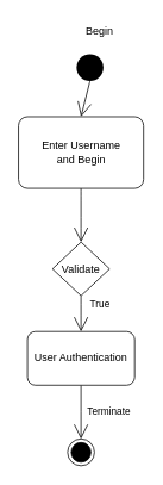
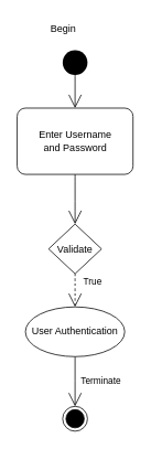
- <mxCell id="4" value="Begin" style="text;strokeColor=none;fillColor=none;html=1;align=center;verticalAlign=middle;whiteSpace=wrap;rounded=0;hachureGap=4;" vertex="1" parent="1"><mxGeometry x="81" y="20" width="60" height="30" as="geometry" /></mxCell>
+ <mxCell id="4" value="Begin" style="text;strokeColor=none;fillColor=none;html=1;align=center;verticalAlign=middle;whiteSpace=wrap;rounded=0;hachureGap=4;" vertex="1" parent="1"><mxGeometry x="46" y="20" width="60" height="30" as="geometry" /></mxCell>
- <mxCell id="3" value="Be" style="ellipse;fillColor=#000000;strokeColor=none;hachureGap=4;" vertex="1" parent="1"><mxGeometry x="85" y="60" width="30" height="30" as="geometry" /></mxCell>
+ <mxCell id="3" value="Be" style="ellipse;fillColor=#000000;strokeColor=none;hachureGap=4;" vertex="1" parent="1"><mxGeometry x="75" y="60" width="30" height="30" as="geometry" /></mxCell>
- <mxCell id="6" value="Enter Username &lt;br&gt;and Begin" style="html=1;dashed=0;rounded=1;absoluteArcSize=1;arcSize=20;verticalAlign=middle;align=center;hachureGap=4;" vertex="1" parent="1"><mxGeometry x="20" y="130" width="140" height="80" as="geometry" /></mxCell>
+ <mxCell id="6" value="Enter Username &lt;br&gt;and Password" style="html=1;dashed=0;rounded=1;absoluteArcSize=1;arcSize=20;verticalAlign=middle;align=center;hachureGap=4;" vertex="1" parent="1"><mxGeometry x="20" y="130" width="140" height="80" as="geometry" /></mxCell>
- <mxCell id="7" value="True" style="edgeStyle=none;curved=1;rounded=0;orthogonalLoop=1;jettySize=auto;html=1;exitX=0.5;exitY=1;exitDx=0;exitDy=0;entryX=0.5;entryY=0;entryDx=0;entryDy=0;endArrow=open;startSize=14;endSize=14;sourcePerimeterSpacing=8;targetPerimeterSpacing=8;" edge="1" parent="1" source="8" target="10"><mxGeometry x="-0.5" y="21" relative="1" as="geometry"><mxPoint as="offset" /></mxGeometry></mxCell>
+ <mxCell id="7" value="True" style="edgeStyle=none;curved=1;rounded=0;orthogonalLoop=1;jettySize=auto;html=1;exitX=0.5;exitY=1;exitDx=0;exitDy=0;entryX=0.5;entryY=0;entryDx=0;entryDy=0;endArrow=open;startSize=14;endSize=14;sourcePerimeterSpacing=8;targetPerimeterSpacing=8;dashed=1;" edge="1" parent="1" source="8" target="10"><mxGeometry x="-0.5" y="21" relative="1" as="geometry"><mxPoint as="offset" /></mxGeometry></mxCell>
- <mxCell id="10" value="User Authentication" style="rounded=1;whiteSpace=wrap;html=1;hachureGap=4;" vertex="1" parent="1"><mxGeometry x="30" y="370" width="120" height="60" as="geometry" /></mxCell>
+ <mxCell id="10" value="User Authentication" style="ellipse;whiteSpace=wrap;html=1;hachureGap=4;" vertex="1" parent="1"><mxGeometry x="30" y="370" width="120" height="60" as="geometry" /></mxCell>
